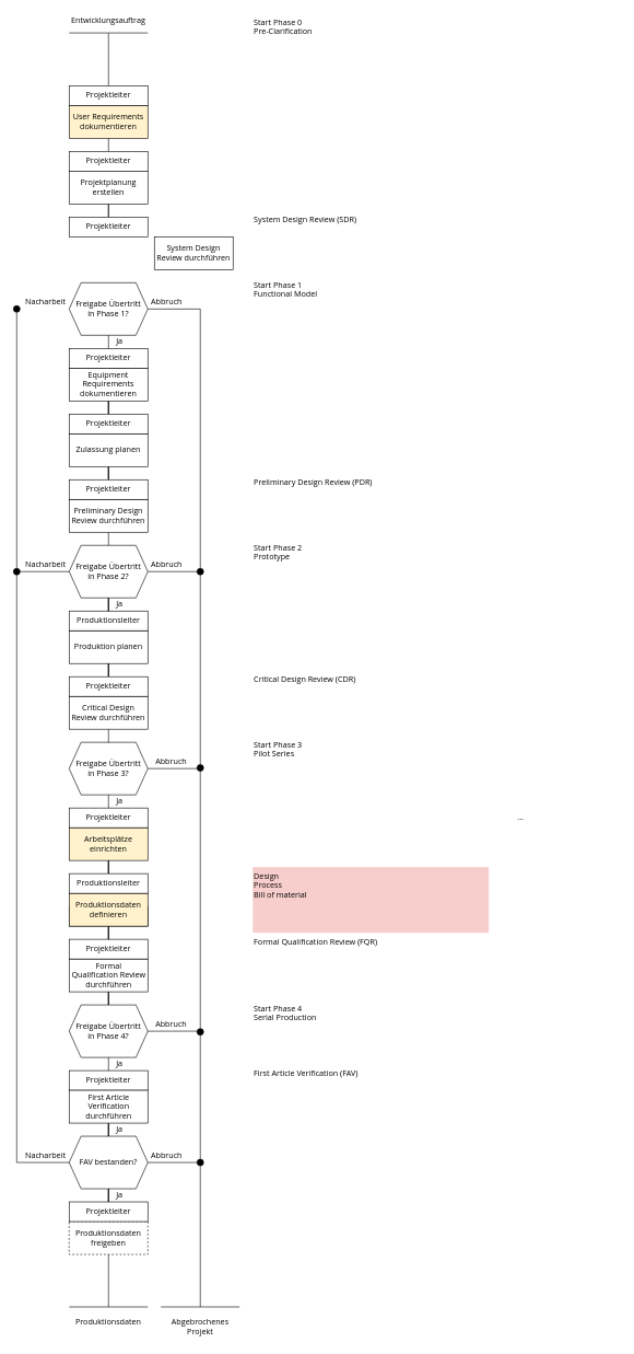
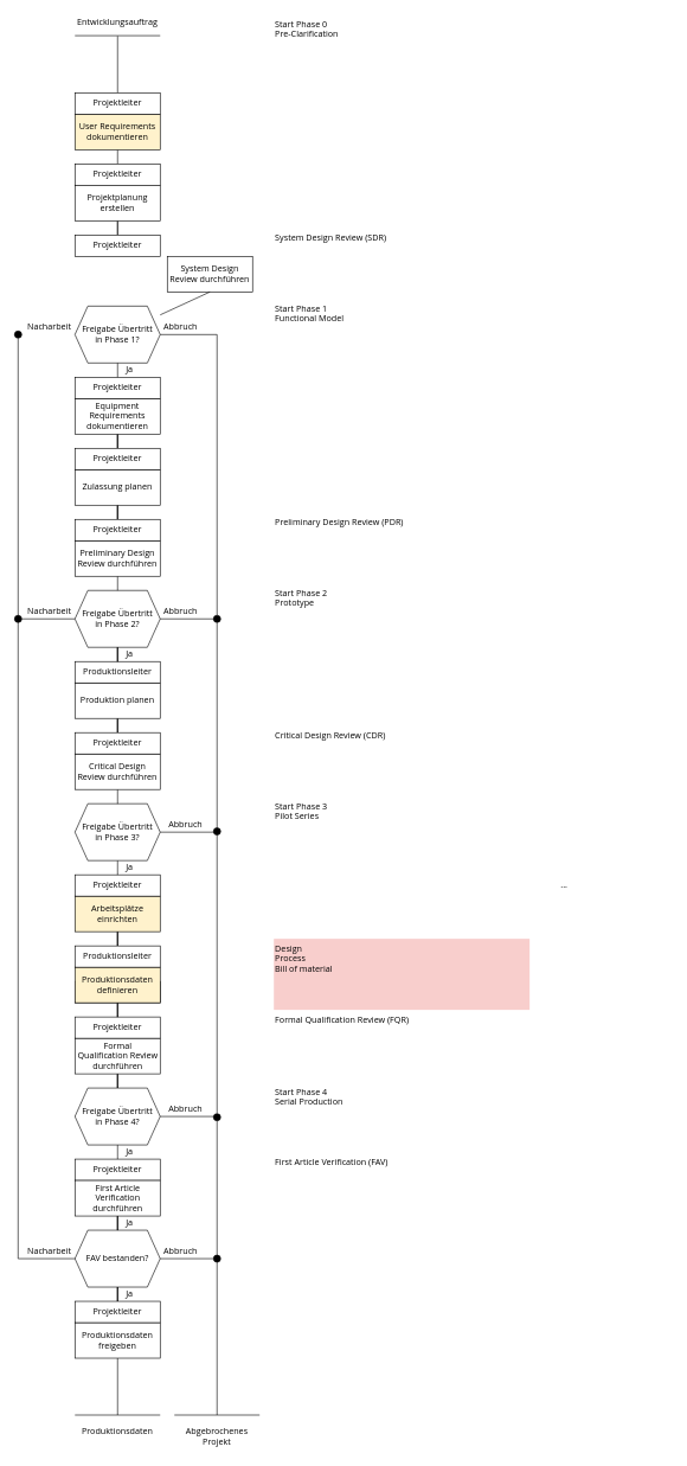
+ <mxCell id="25" value="" style="endArrow=none;html=1;entryX=0.5;entryY=1;entryDx=0;entryDy=0;" parent="1" source="7" target="14" edge="1"><mxGeometry width="50" height="50" relative="1" as="geometry"><mxPoint x="415" y="510" as="sourcePoint" /><mxPoint x="465" y="460" as="targetPoint" /></mxGeometry></mxCell>
- <mxCell id="92" value="Produktionsdaten freigeben" style="rounded=0;whiteSpace=wrap;html=1;fontFamily=Open Sans;dashed=1;" parent="1" vertex="1"><mxGeometry x="105" y="1860" width="120" height="50" as="geometry" /></mxCell>
+ <mxCell id="92" value="Produktionsdaten freigeben" style="rounded=0;whiteSpace=wrap;html=1;fontFamily=Open Sans;" parent="1" vertex="1"><mxGeometry x="105" y="1860" width="120" height="50" as="geometry" /></mxCell>
